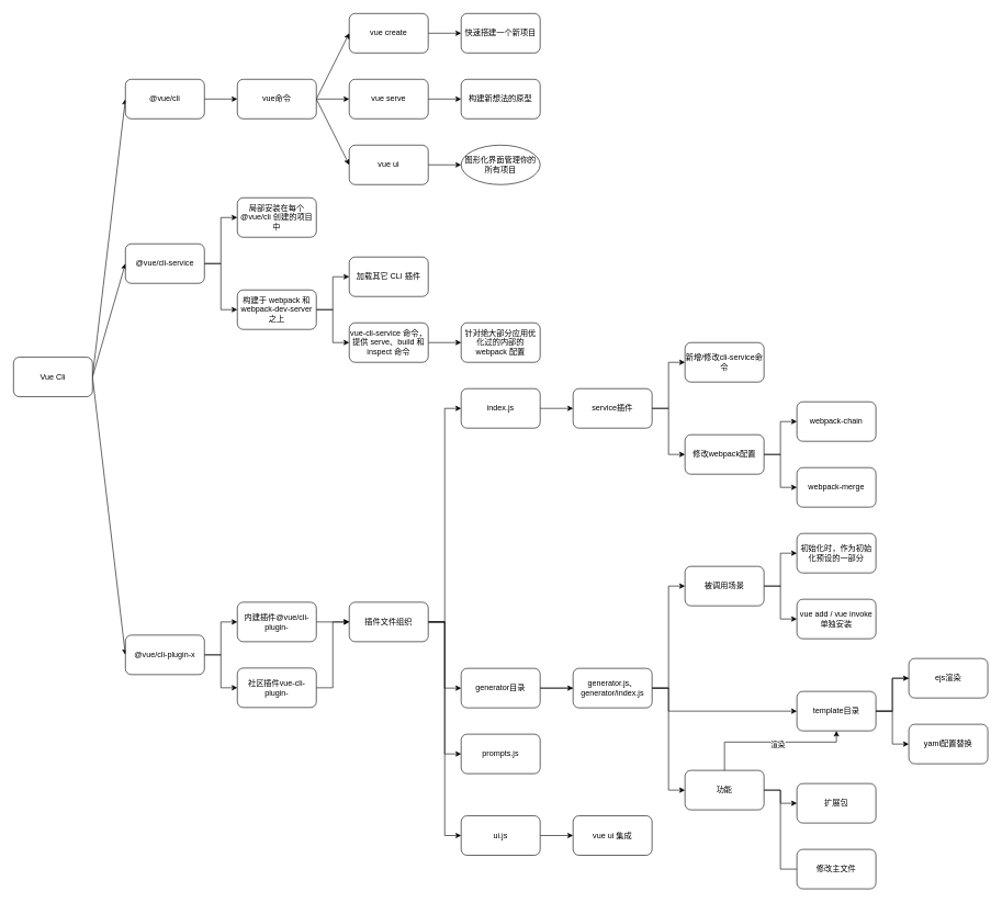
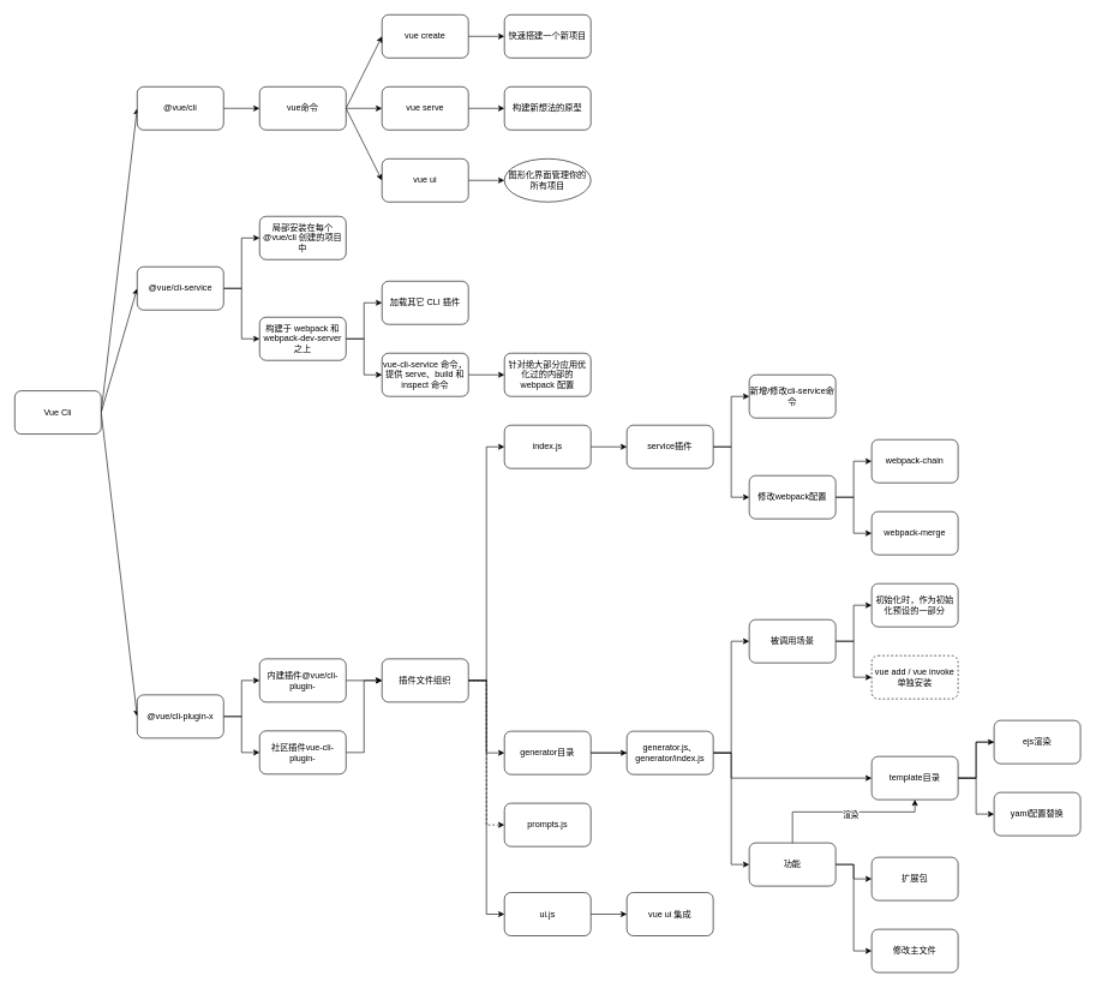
- <mxCell id="57" value="vue add / vue invoke单独安装" style="rounded=1;whiteSpace=wrap;html=1;" vertex="1" parent="1"><mxGeometry x="1210" y="910" width="120" height="60" as="geometry" /></mxCell>
+ <mxCell id="57" value="vue add / vue invoke单独安装" style="rounded=1;whiteSpace=wrap;html=1;dashed=1;" vertex="1" parent="1"><mxGeometry x="1210" y="910" width="120" height="60" as="geometry" /></mxCell>
- <mxCell id="41" style="edgeStyle=orthogonalEdgeStyle;rounded=0;orthogonalLoop=1;jettySize=auto;html=1;exitX=1;exitY=0.5;exitDx=0;exitDy=0;entryX=0;entryY=0.5;entryDx=0;entryDy=0;" edge="1" parent="1" source="43" target="49"><mxGeometry relative="1" as="geometry" /></mxCell>
+ <mxCell id="41" style="edgeStyle=orthogonalEdgeStyle;rounded=0;orthogonalLoop=1;jettySize=auto;html=1;exitX=1;exitY=0.5;exitDx=0;exitDy=0;entryX=0;entryY=0.5;entryDx=0;entryDy=0;dashed=1;" edge="1" parent="1" source="43" target="49"><mxGeometry relative="1" as="geometry" /></mxCell>
- <mxCell id="71" style="edgeStyle=orthogonalEdgeStyle;rounded=0;orthogonalLoop=1;jettySize=auto;html=1;exitX=1;exitY=0.5;exitDx=0;exitDy=0;entryX=0;entryY=0.5;entryDx=0;entryDy=0;endArrow=none;" edge="1" parent="1" source="72" target="76"><mxGeometry relative="1" as="geometry" /></mxCell>
+ <mxCell id="71" style="edgeStyle=orthogonalEdgeStyle;rounded=0;orthogonalLoop=1;jettySize=auto;html=1;exitX=1;exitY=0.5;exitDx=0;exitDy=0;entryX=0;entryY=0.5;entryDx=0;entryDy=0;" edge="1" parent="1" source="72" target="76"><mxGeometry relative="1" as="geometry" /></mxCell>
